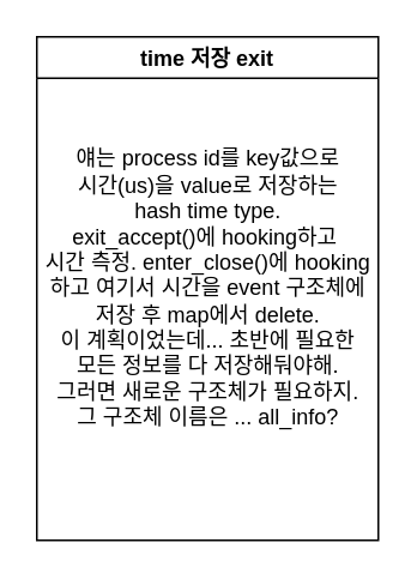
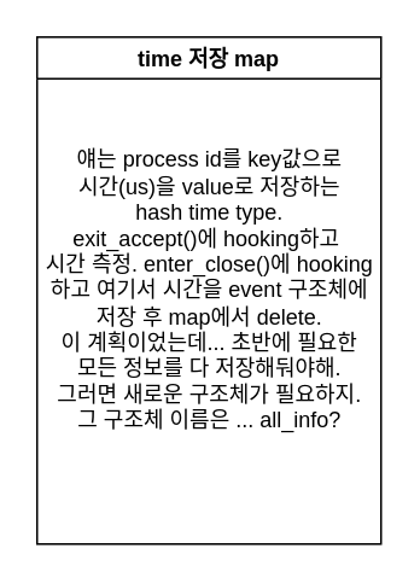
- <mxCell id="2" value="time 저장 exit" style="swimlane;" vertex="1" parent="1"><mxGeometry x="20" y="20" width="190" height="280" as="geometry" /></mxCell>
+ <mxCell id="2" value="time 저장 map" style="swimlane;" vertex="1" parent="1"><mxGeometry x="20" y="20" width="190" height="280" as="geometry" /></mxCell>
